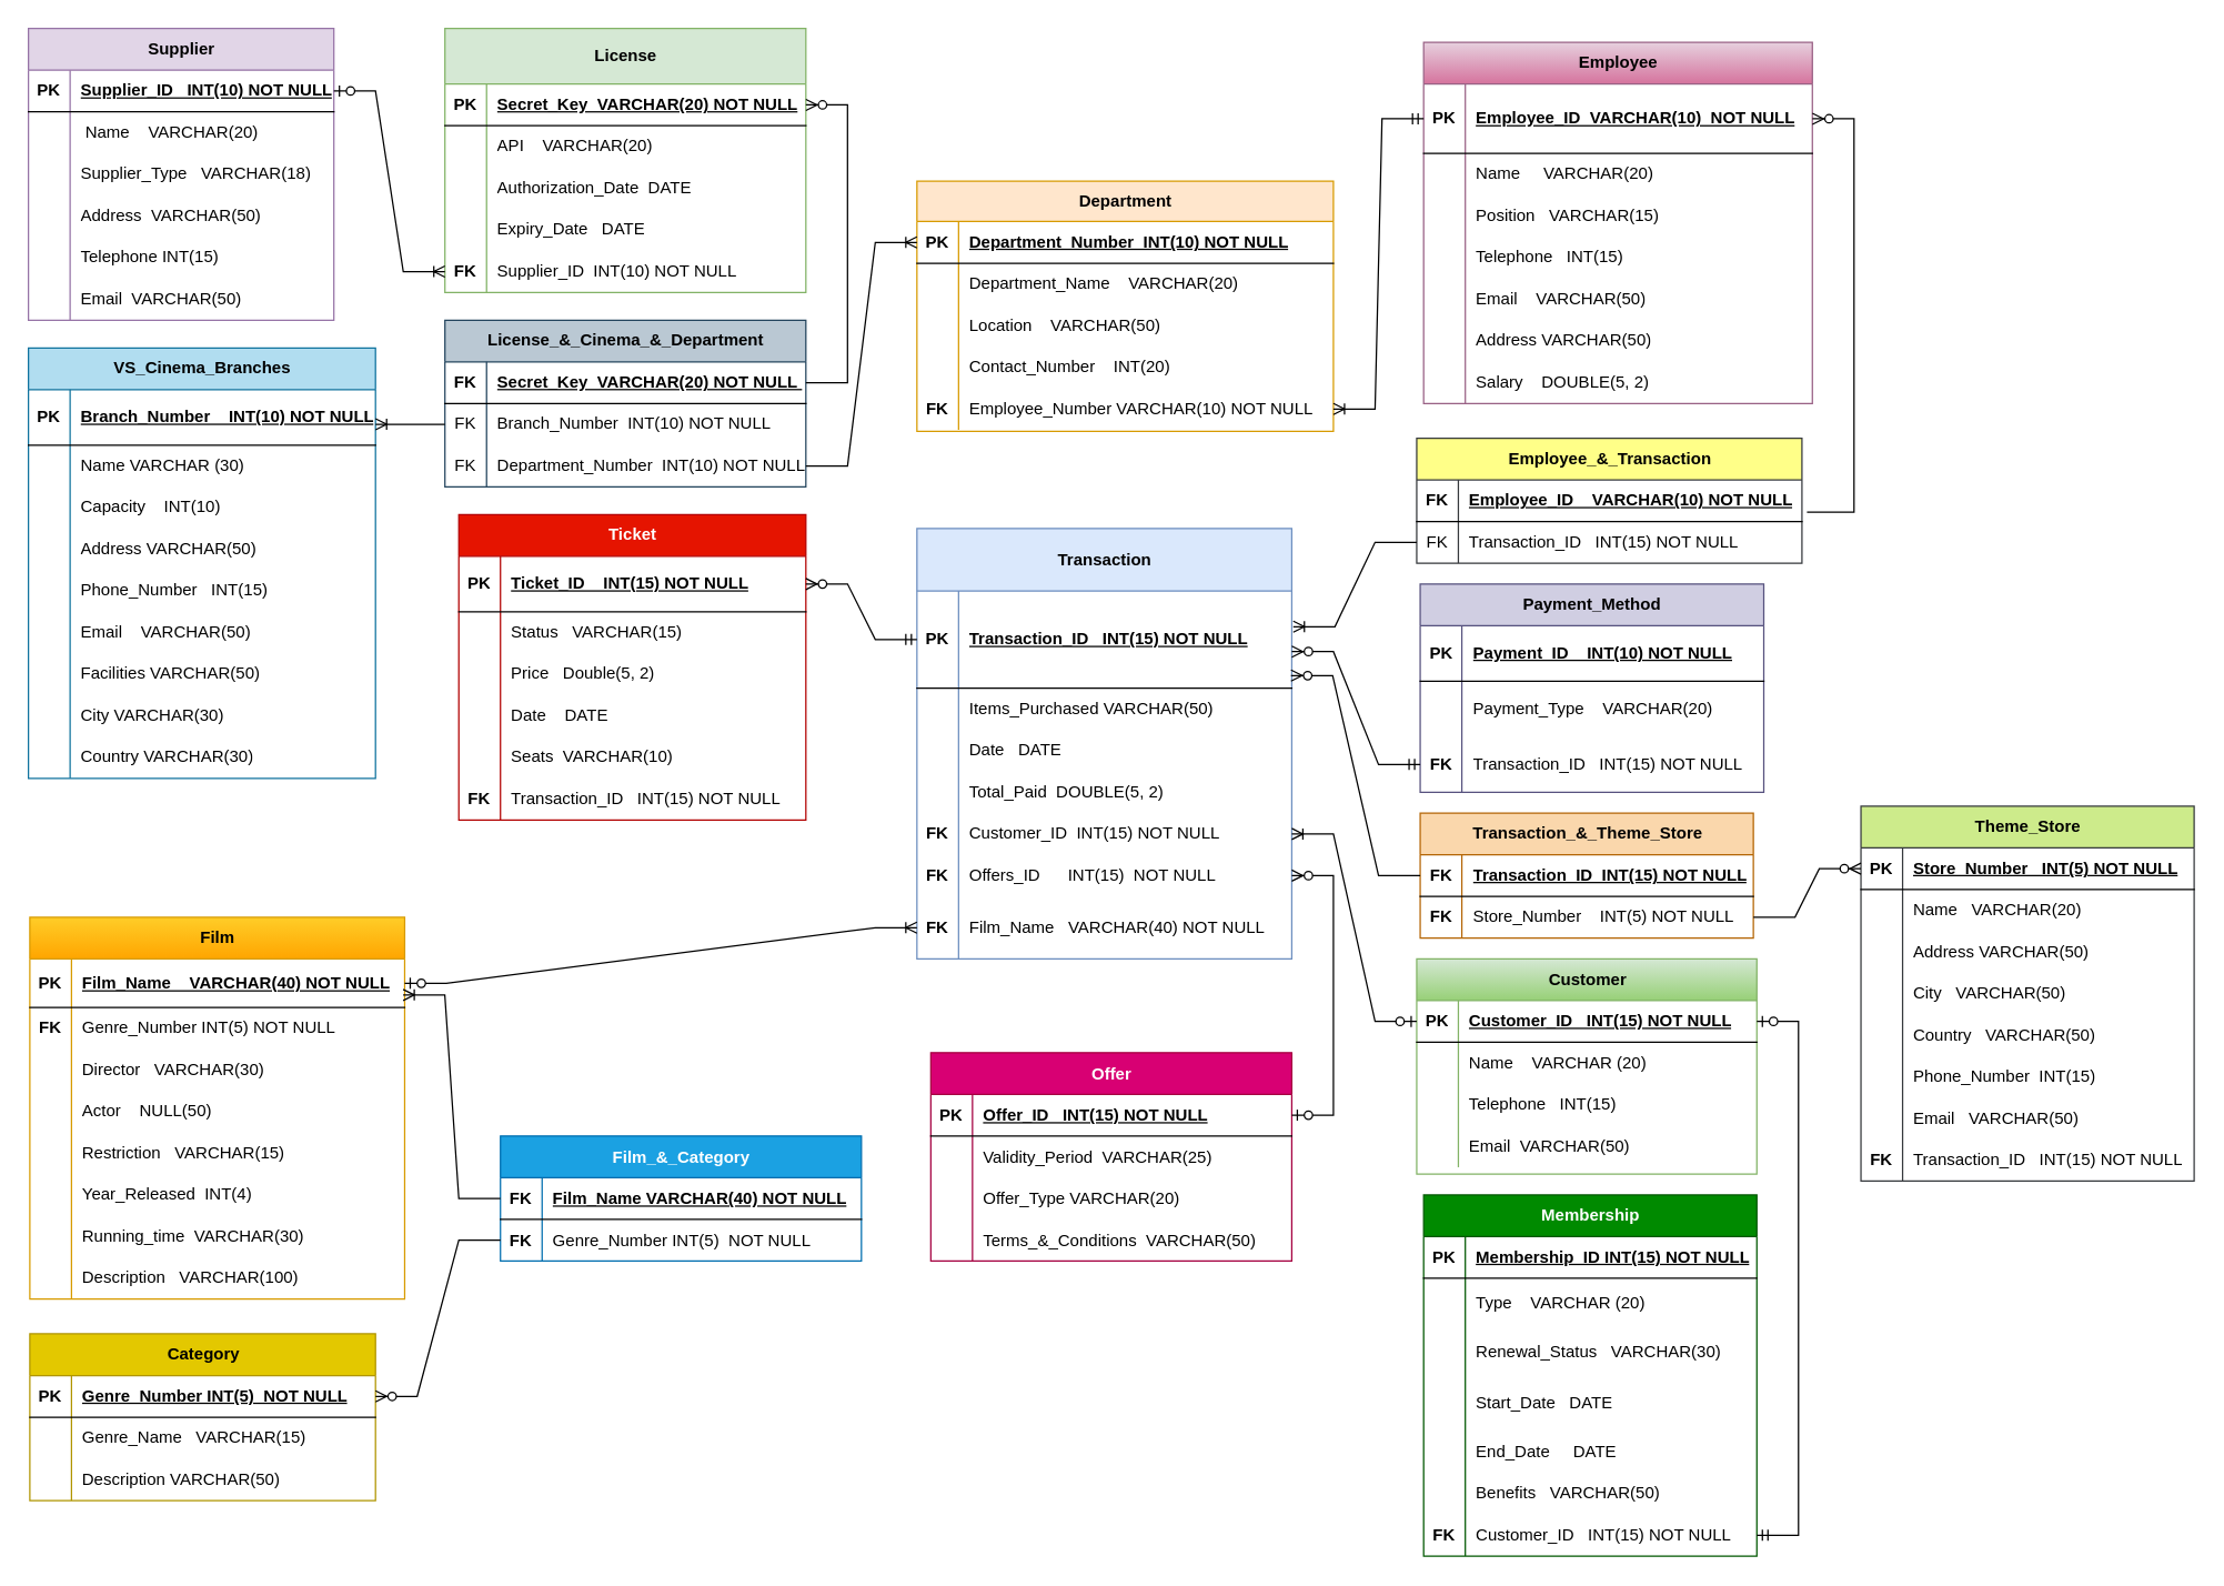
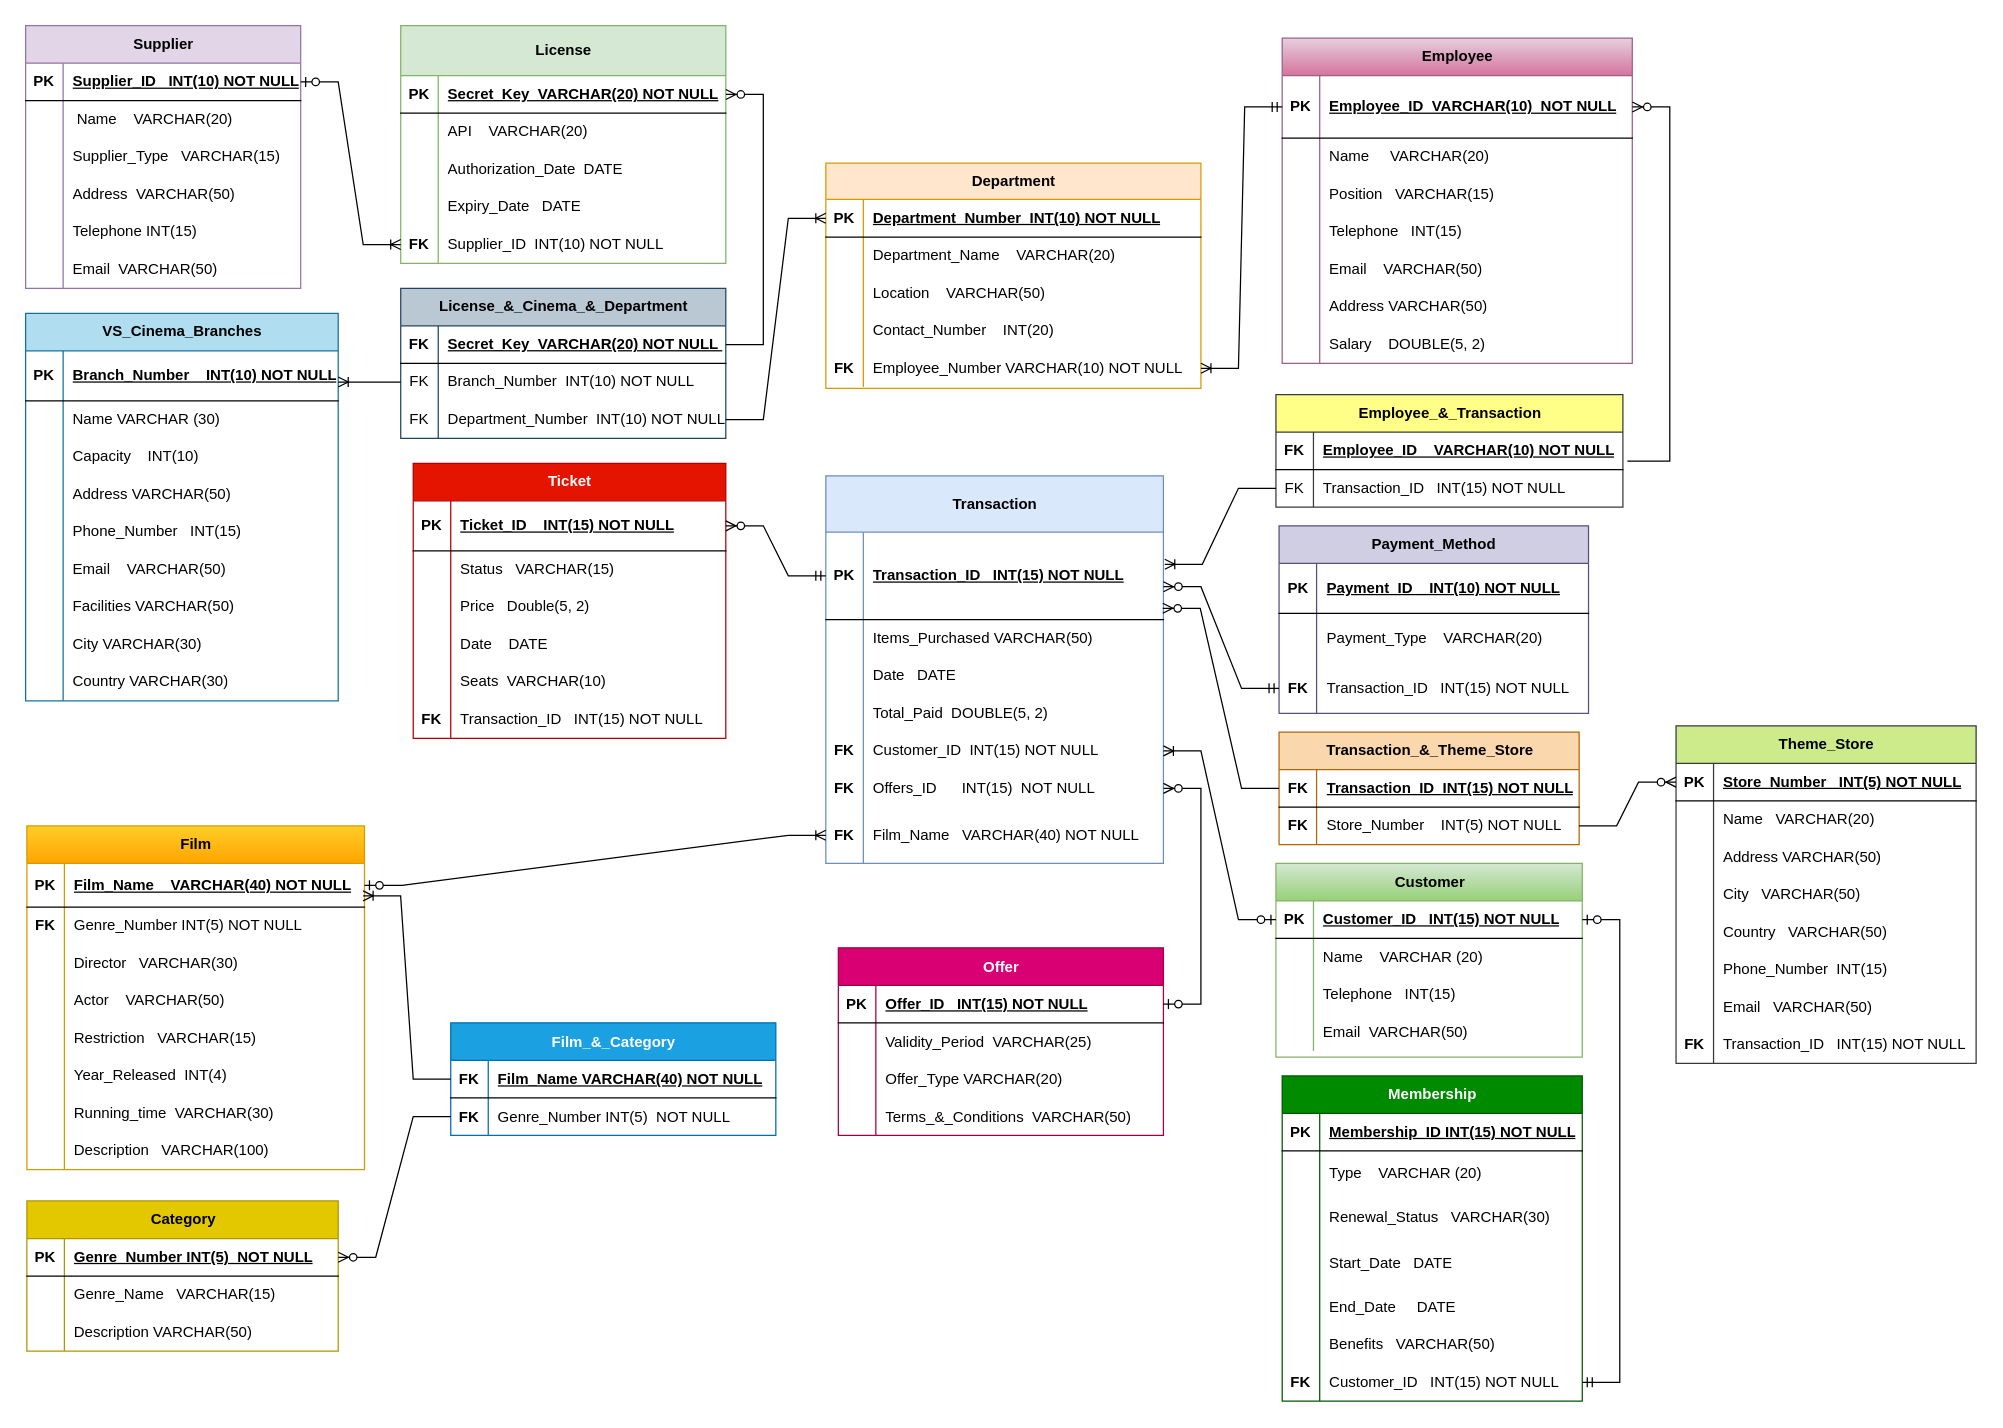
- <mxCell id="11" value="Supplier_Type&amp;nbsp; &amp;nbsp;VARCHAR(18)" style="shape=partialRectangle;connectable=0;fillColor=none;top=0;left=0;bottom=0;right=0;align=left;spacingLeft=6;overflow=hidden;whiteSpace=wrap;html=1;" parent="9" vertex="1"><mxGeometry x="30" width="190" height="30" as="geometry"><mxRectangle width="190" height="30" as="alternateBounds" /></mxGeometry></mxCell>
+ <mxCell id="11" value="Supplier_Type&amp;nbsp; &amp;nbsp;VARCHAR(15)" style="shape=partialRectangle;connectable=0;fillColor=none;top=0;left=0;bottom=0;right=0;align=left;spacingLeft=6;overflow=hidden;whiteSpace=wrap;html=1;" parent="9" vertex="1"><mxGeometry x="30" width="190" height="30" as="geometry"><mxRectangle width="190" height="30" as="alternateBounds" /></mxGeometry></mxCell>
- <mxCell id="189" value="Actor&amp;nbsp; &amp;nbsp; NULL(50)" style="shape=partialRectangle;connectable=0;fillColor=none;top=0;left=0;bottom=0;right=0;align=left;spacingLeft=6;overflow=hidden;whiteSpace=wrap;html=1;" parent="187" vertex="1"><mxGeometry x="30" width="240" height="30" as="geometry"><mxRectangle width="240" height="30" as="alternateBounds" /></mxGeometry></mxCell>
+ <mxCell id="189" value="Actor&amp;nbsp; &amp;nbsp; VARCHAR(50)" style="shape=partialRectangle;connectable=0;fillColor=none;top=0;left=0;bottom=0;right=0;align=left;spacingLeft=6;overflow=hidden;whiteSpace=wrap;html=1;" parent="187" vertex="1"><mxGeometry x="30" width="240" height="30" as="geometry"><mxRectangle width="240" height="30" as="alternateBounds" /></mxGeometry></mxCell>
